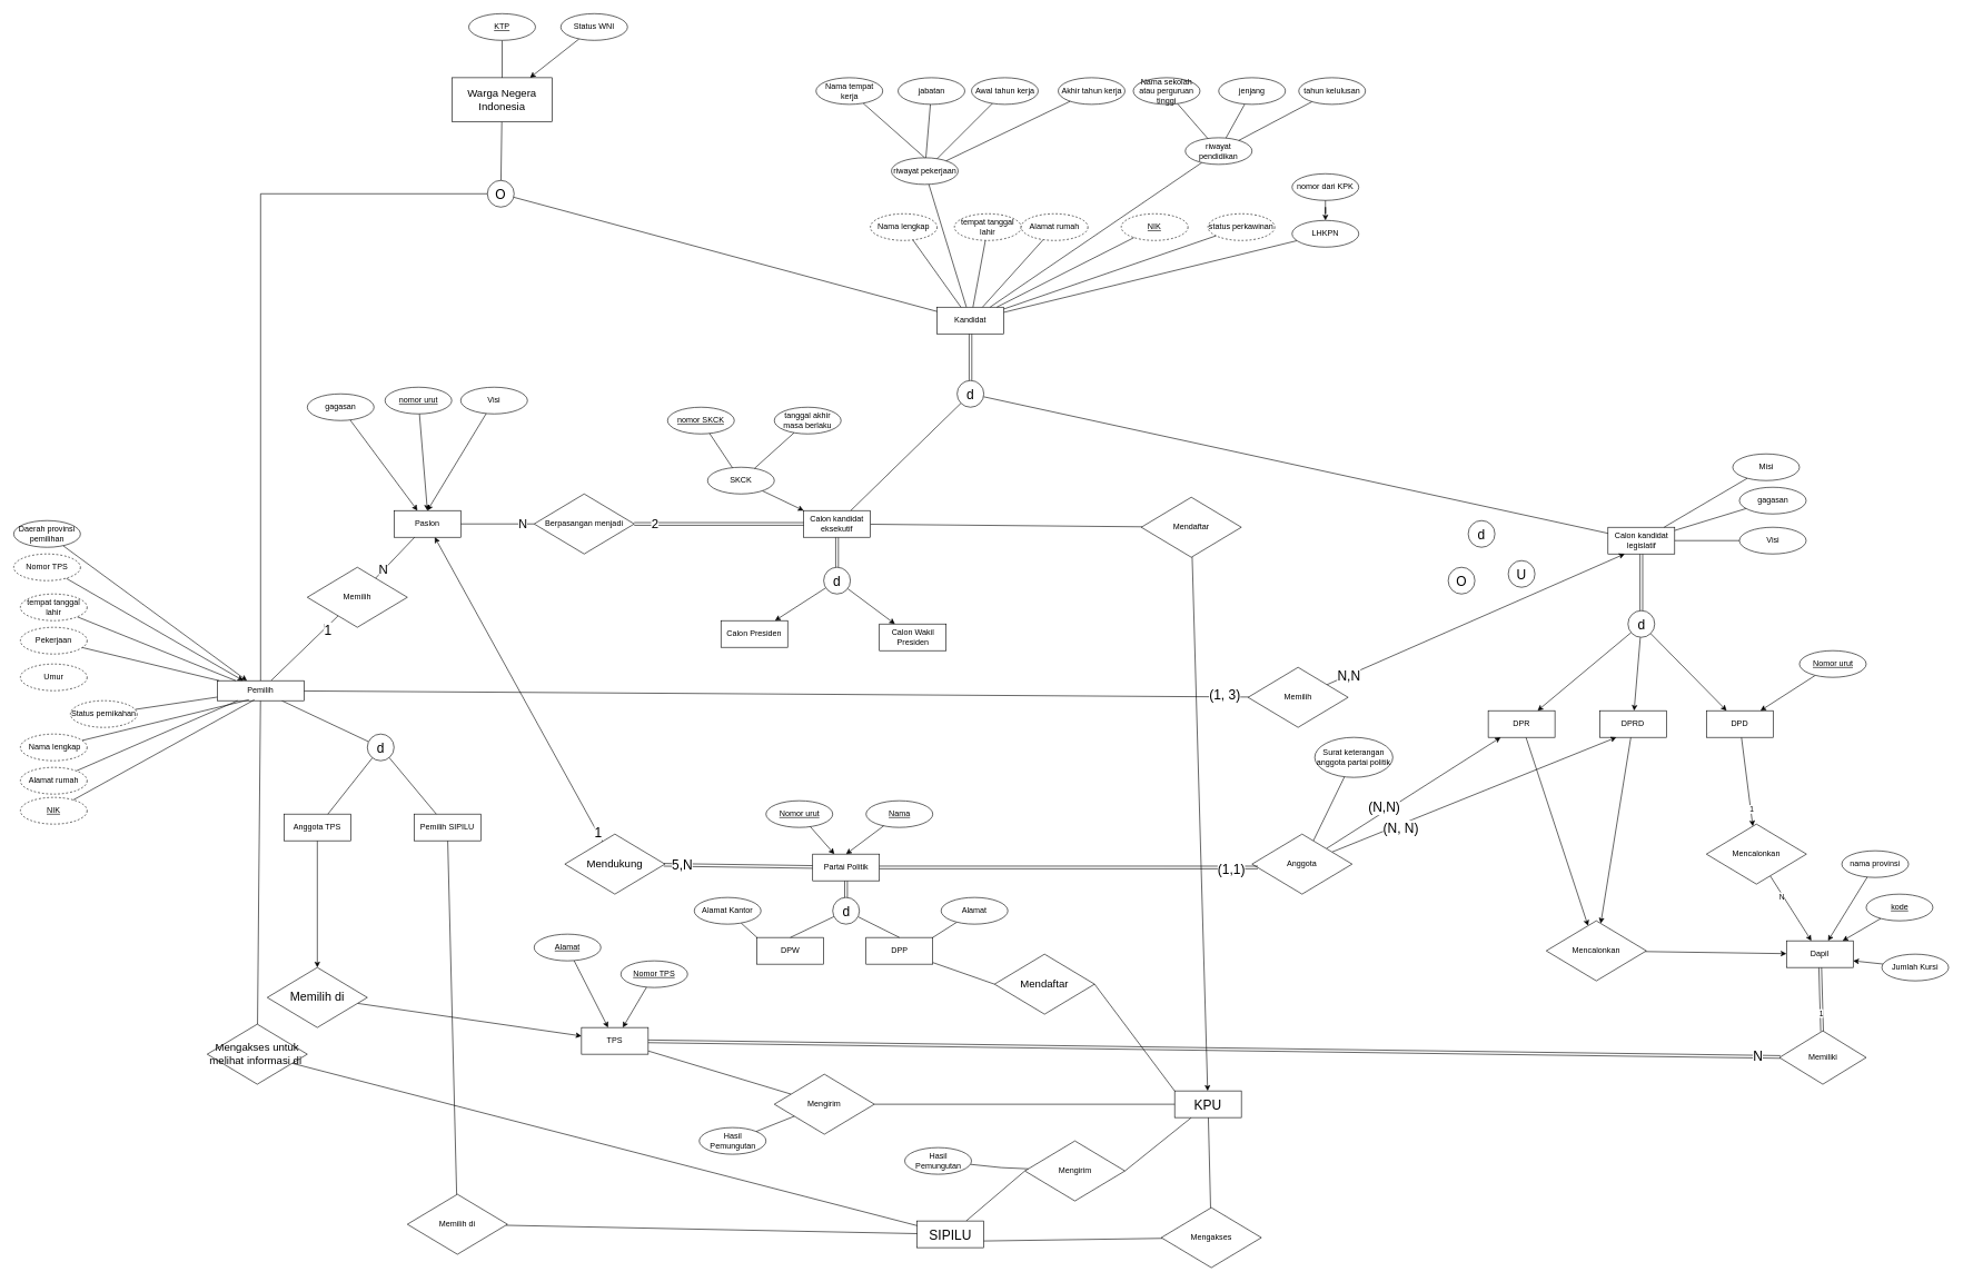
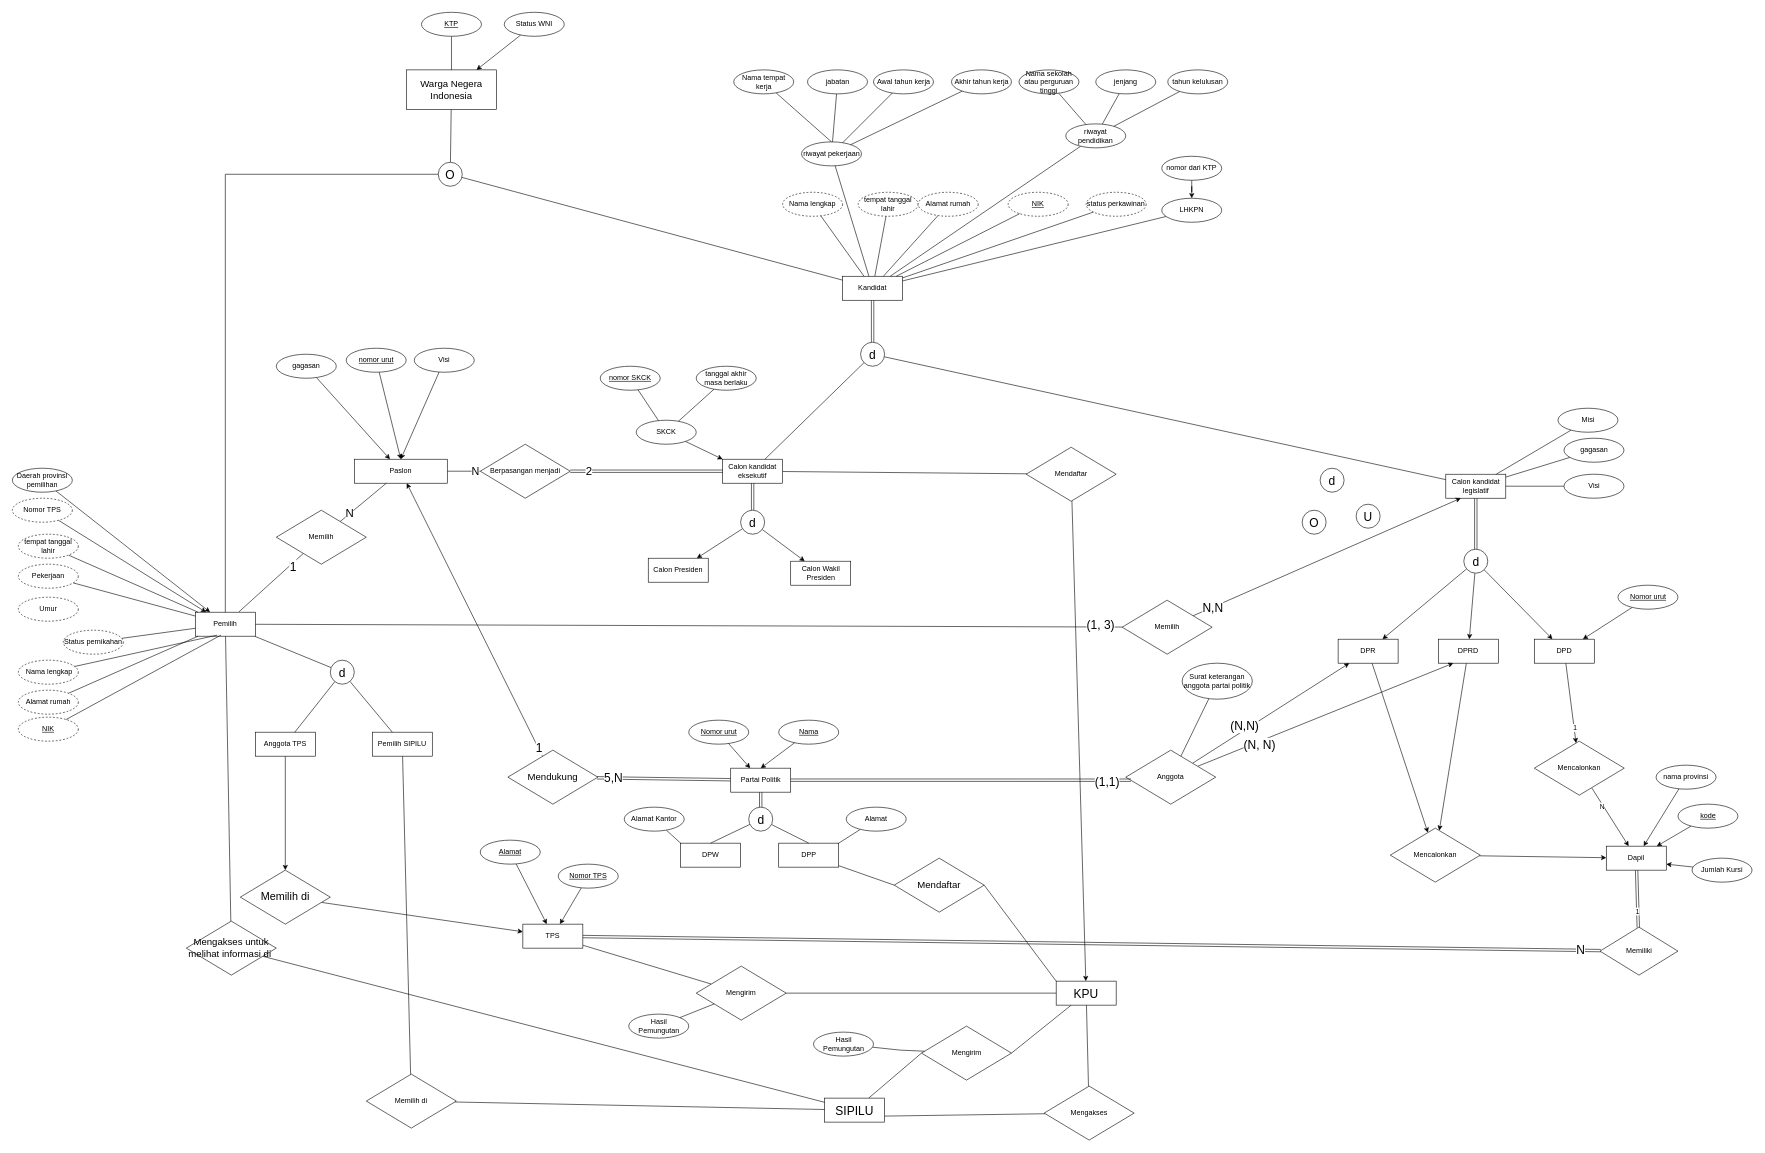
- <mxCell id="84" value="nomor dari KPK" style="ellipse;whiteSpace=wrap;html=1;align=center;" parent="82" vertex="1"><mxGeometry width="100" height="40" as="geometry" /></mxCell>
+ <mxCell id="84" value="nomor dari KTP" style="ellipse;whiteSpace=wrap;html=1;align=center;" parent="82" vertex="1"><mxGeometry width="100" height="40" as="geometry" /></mxCell>
- <mxCell id="26" value="Paslon" style="whiteSpace=wrap;html=1;align=center;" parent="1" vertex="1"><mxGeometry x="590" y="765" width="100" height="40" as="geometry" /></mxCell>
+ <mxCell id="26" value="Paslon" style="whiteSpace=wrap;html=1;align=center;" parent="1" vertex="1"><mxGeometry x="590" y="765" width="155" height="40" as="geometry" /></mxCell>
- <mxCell id="54" value="Pemilih" style="whiteSpace=wrap;html=1;align=center;" parent="1" vertex="1"><mxGeometry x="325" y="1020" width="130" height="30" as="geometry" /></mxCell>
+ <mxCell id="54" value="Pemilih" style="whiteSpace=wrap;html=1;align=center;" parent="1" vertex="1"><mxGeometry x="325" y="1020" width="100" height="40" as="geometry" /></mxCell>
